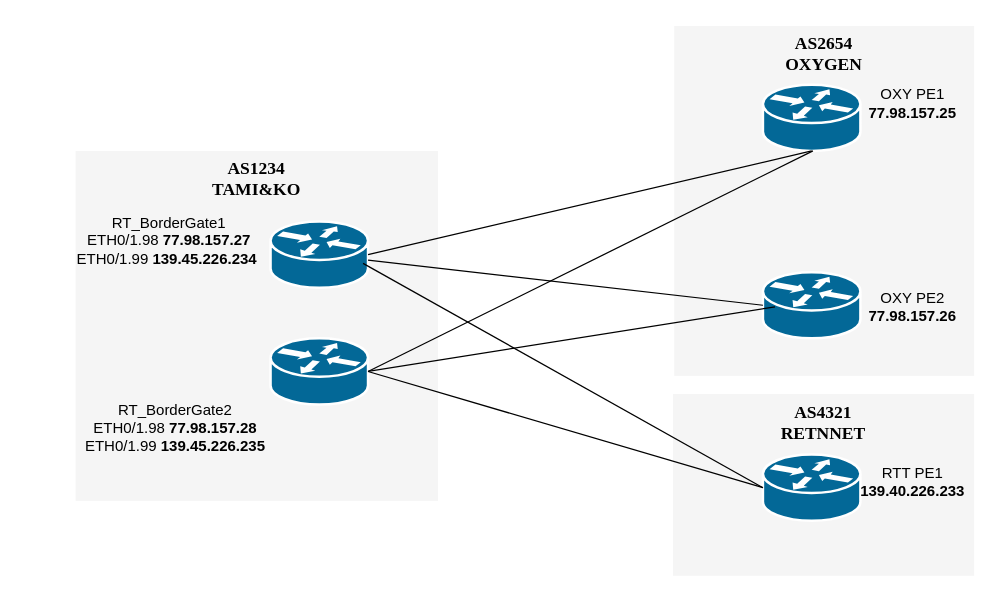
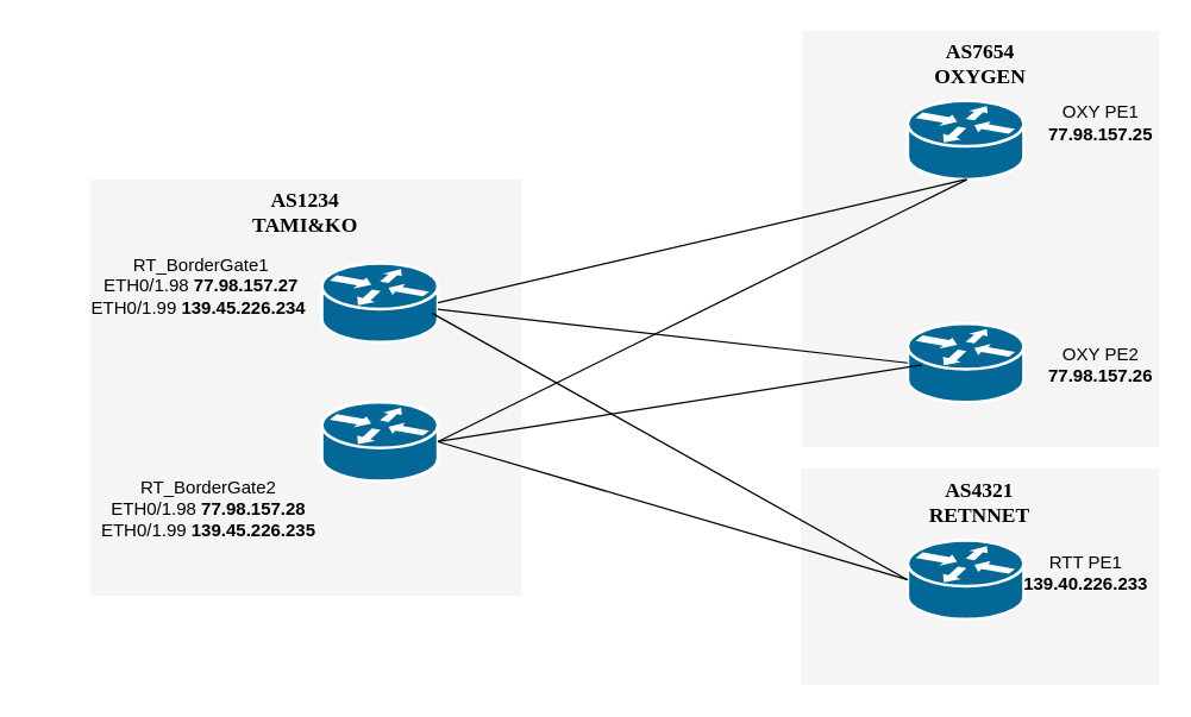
- <mxCell id="2" value="AS2654&lt;div&gt;OXYGEN&lt;/div&gt;" style="whiteSpace=wrap;html=1;rounded=0;shadow=0;comic=0;strokeWidth=1;fontFamily=Verdana;fontSize=14;fillColor=#f5f5f5;strokeColor=none;verticalAlign=top;fontStyle=1" vertex="1" parent="1"><mxGeometry x="539" y="20" width="240" height="280" as="geometry" /></mxCell>
+ <mxCell id="2" value="AS7654&lt;div&gt;OXYGEN&lt;/div&gt;" style="whiteSpace=wrap;html=1;rounded=0;shadow=0;comic=0;strokeWidth=1;fontFamily=Verdana;fontSize=14;fillColor=#f5f5f5;strokeColor=none;verticalAlign=top;fontStyle=1" vertex="1" parent="1"><mxGeometry x="539" y="20" width="240" height="280" as="geometry" /></mxCell>
- <mxCell id="18" value="OXY PE1&lt;div&gt;&lt;b&gt;77.98.157.25&lt;/b&gt;&lt;/div&gt;" style="text;strokeColor=none;align=center;fillColor=none;html=1;verticalAlign=middle;whiteSpace=wrap;rounded=0;" vertex="1" parent="1"><mxGeometry x="700" y="67" width="60" height="30" as="geometry" /></mxCell>
+ <mxCell id="18" value="OXY PE1&lt;div&gt;&lt;b&gt;77.98.157.25&lt;/b&gt;&lt;/div&gt;" style="text;strokeColor=none;align=center;fillColor=none;html=1;verticalAlign=middle;whiteSpace=wrap;rounded=0;" vertex="1" parent="1"><mxGeometry x="710" y="67" width="60" height="30" as="geometry" /></mxCell>
- <mxCell id="19" value="OXY PE2&lt;div&gt;&lt;b&gt;77.98.157.26&lt;/b&gt;&lt;/div&gt;" style="text;strokeColor=none;align=center;fillColor=none;html=1;verticalAlign=middle;whiteSpace=wrap;rounded=0;" vertex="1" parent="1"><mxGeometry x="700" y="229.5" width="60" height="30" as="geometry" /></mxCell>
+ <mxCell id="19" value="OXY PE2&lt;div&gt;&lt;b&gt;77.98.157.26&lt;/b&gt;&lt;/div&gt;" style="text;strokeColor=none;align=center;fillColor=none;html=1;verticalAlign=middle;whiteSpace=wrap;rounded=0;" vertex="1" parent="1"><mxGeometry x="710" y="229.5" width="60" height="30" as="geometry" /></mxCell>
